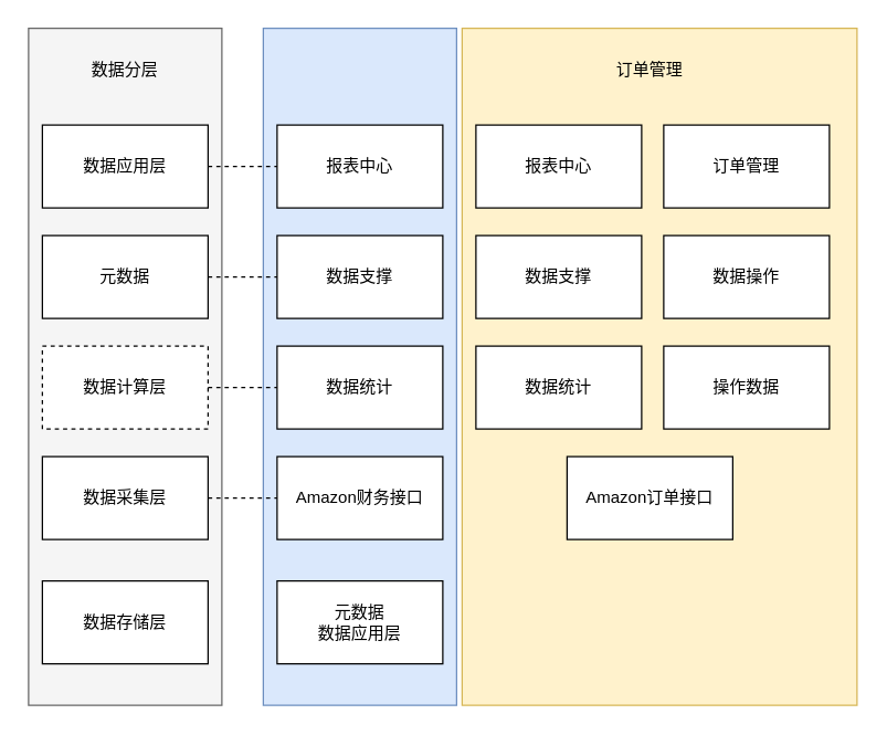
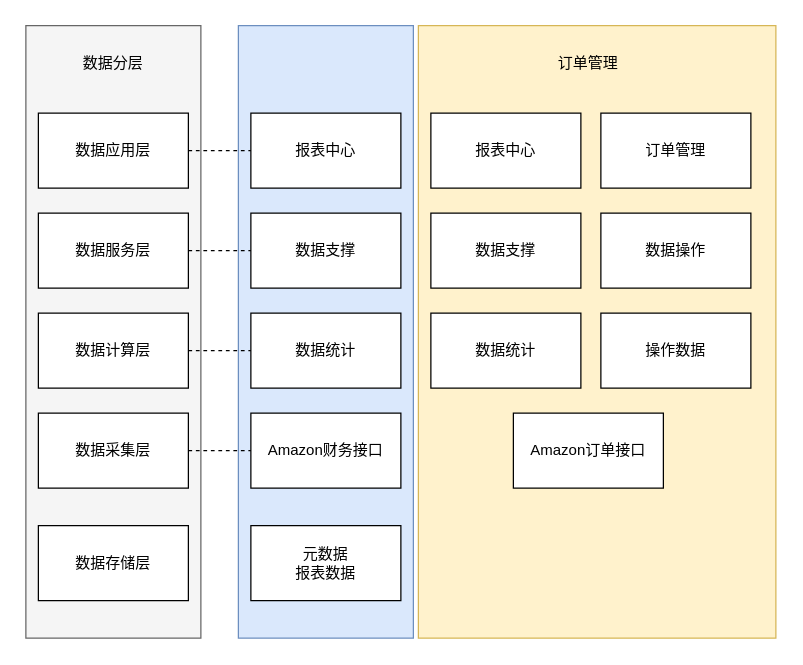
- <mxCell id="6" value="元数据" style="rounded=0;whiteSpace=wrap;html=1;" vertex="1" parent="1"><mxGeometry x="30" y="170" width="120" height="60" as="geometry" /></mxCell>
+ <mxCell id="6" value="数据服务层" style="rounded=0;whiteSpace=wrap;html=1;" vertex="1" parent="1"><mxGeometry x="30" y="170" width="120" height="60" as="geometry" /></mxCell>
- <mxCell id="7" value="数据计算层" style="rounded=0;whiteSpace=wrap;html=1;dashed=1;" vertex="1" parent="1"><mxGeometry x="30" y="250" width="120" height="60" as="geometry" /></mxCell>
+ <mxCell id="7" value="数据计算层" style="rounded=0;whiteSpace=wrap;html=1;" vertex="1" parent="1"><mxGeometry x="30" y="250" width="120" height="60" as="geometry" /></mxCell>
- <mxCell id="24" value="元数据&lt;br&gt;数据应用层" style="rounded=0;whiteSpace=wrap;html=1;" vertex="1" parent="1"><mxGeometry x="200" y="420" width="120" height="60" as="geometry" /></mxCell>
+ <mxCell id="24" value="元数据&lt;br&gt;报表数据" style="rounded=0;whiteSpace=wrap;html=1;" vertex="1" parent="1"><mxGeometry x="200" y="420" width="120" height="60" as="geometry" /></mxCell>
